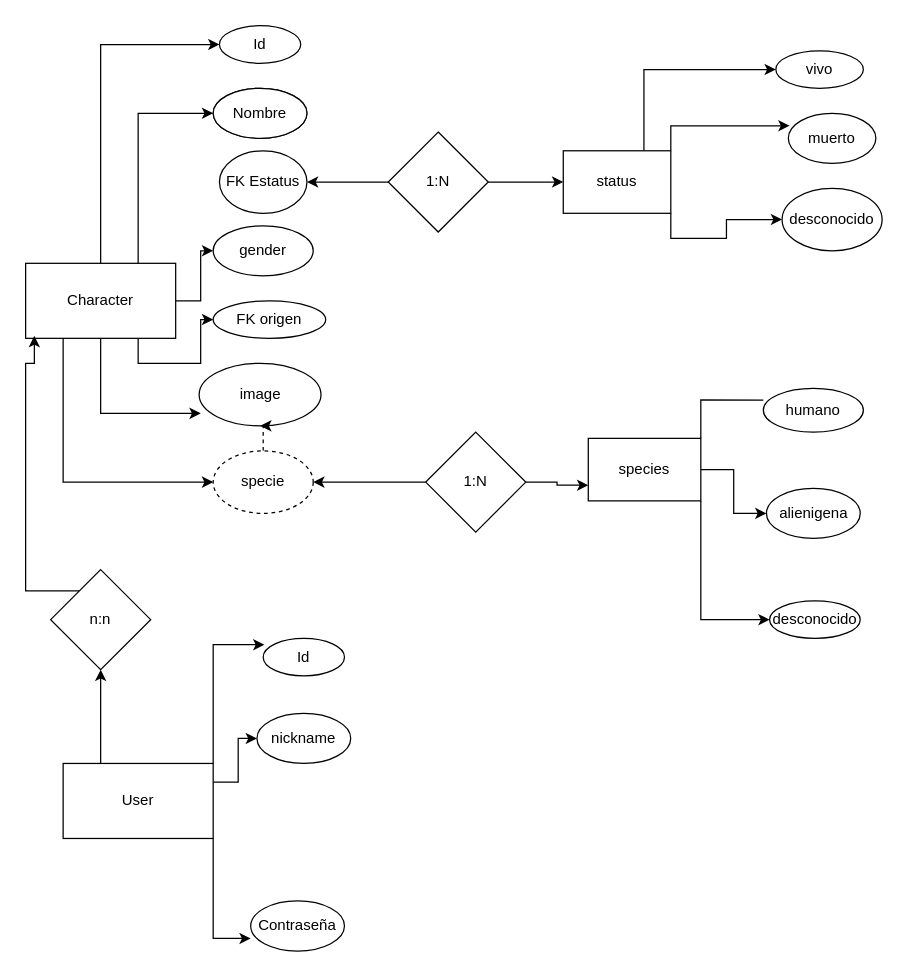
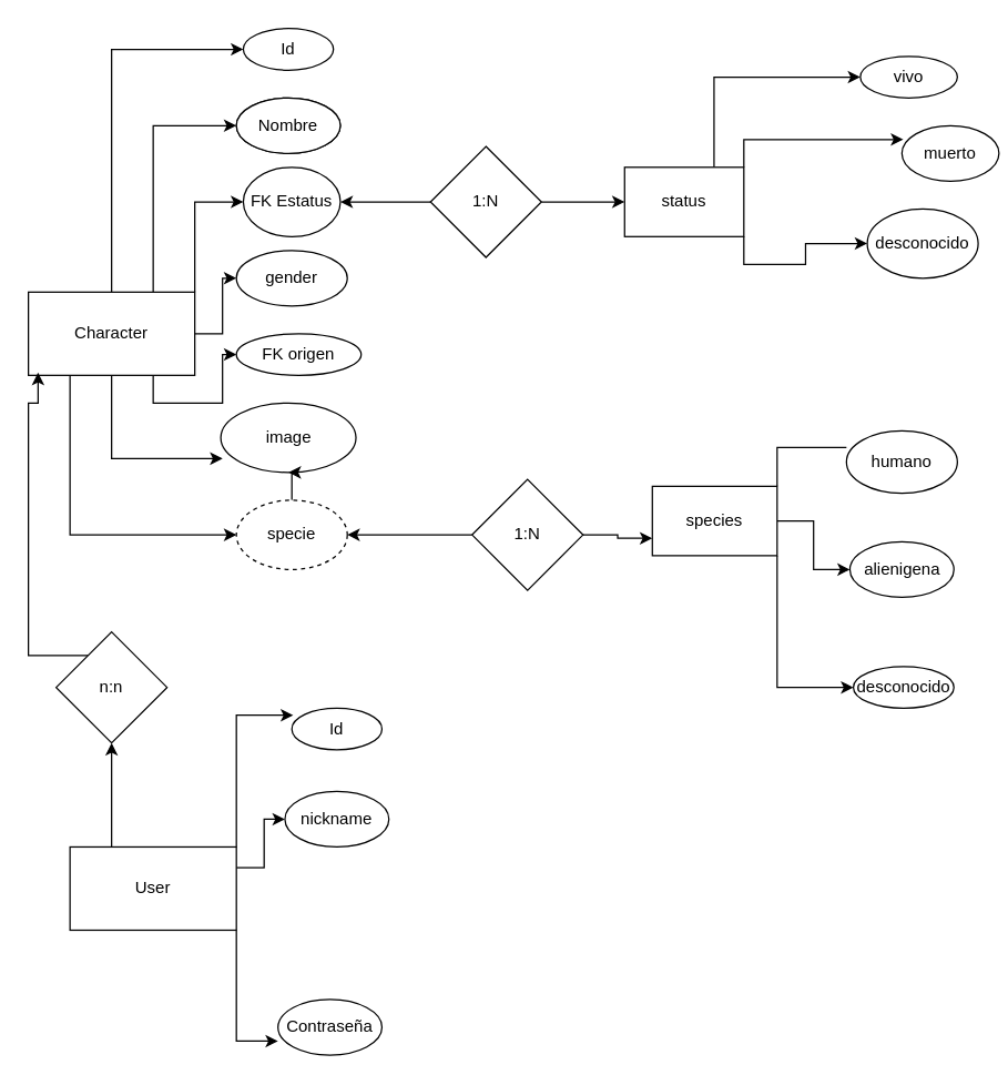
- <mxCell id="23" value="&lt;font style=&quot;vertical-align: inherit;&quot;&gt;&lt;font style=&quot;vertical-align: inherit;&quot;&gt;muerto&lt;/font&gt;&lt;/font&gt;" style="ellipse;whiteSpace=wrap;html=1;" vertex="1" parent="1"><mxGeometry x="630" y="90" width="70" height="40" as="geometry" /></mxCell>
+ <mxCell id="23" value="&lt;font style=&quot;vertical-align: inherit;&quot;&gt;&lt;font style=&quot;vertical-align: inherit;&quot;&gt;muerto&lt;/font&gt;&lt;/font&gt;" style="ellipse;whiteSpace=wrap;html=1;" vertex="1" parent="1"><mxGeometry x="650" y="90" width="70" height="40" as="geometry" /></mxCell>
+ <mxCell id="6" style="edgeStyle=orthogonalEdgeStyle;rounded=0;orthogonalLoop=1;jettySize=auto;html=1;exitX=1;exitY=0;exitDx=0;exitDy=0;entryX=0;entryY=0.5;entryDx=0;entryDy=0;" edge="1" parent="1" source="9" target="12"><mxGeometry relative="1" as="geometry" /></mxCell>
- <mxCell id="35" value="&lt;font style=&quot;vertical-align: inherit;&quot;&gt;&lt;font style=&quot;vertical-align: inherit;&quot;&gt;humano&lt;/font&gt;&lt;/font&gt;" style="ellipse;whiteSpace=wrap;html=1;" vertex="1" parent="1"><mxGeometry x="610" y="310" width="80" height="35" as="geometry" /></mxCell>
+ <mxCell id="35" value="&lt;font style=&quot;vertical-align: inherit;&quot;&gt;&lt;font style=&quot;vertical-align: inherit;&quot;&gt;humano&lt;/font&gt;&lt;/font&gt;" style="ellipse;whiteSpace=wrap;html=1;" vertex="1" parent="1"><mxGeometry x="610" y="310" width="80" height="45" as="geometry" /></mxCell>
- <mxCell id="16" value="" style="edgeStyle=orthogonalEdgeStyle;rounded=0;orthogonalLoop=1;jettySize=auto;html=1;dashed=1;" edge="1" parent="1" source="17" target="15"><mxGeometry relative="1" as="geometry" /></mxCell>
+ <mxCell id="16" value="" style="edgeStyle=orthogonalEdgeStyle;rounded=0;orthogonalLoop=1;jettySize=auto;html=1;" edge="1" parent="1" source="17" target="15"><mxGeometry relative="1" as="geometry" /></mxCell>
